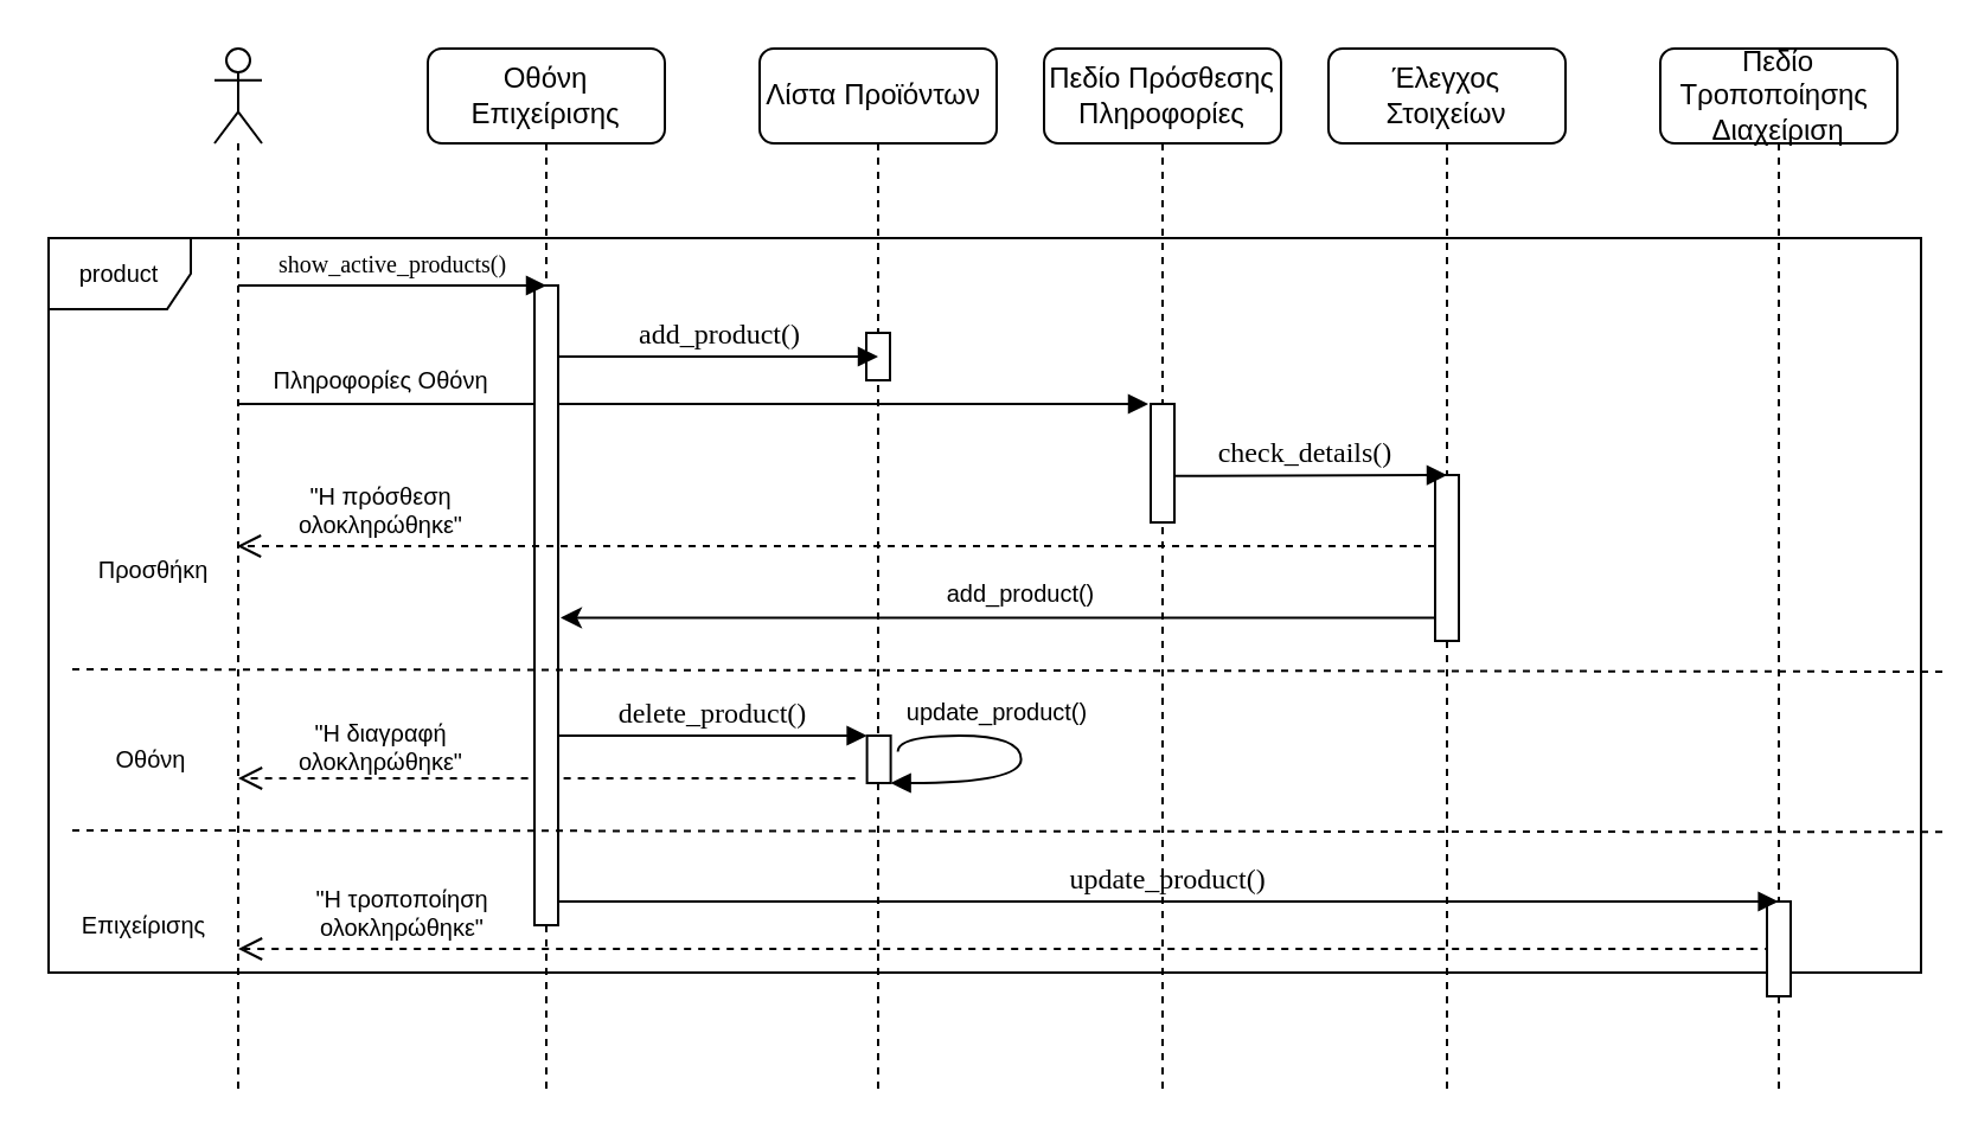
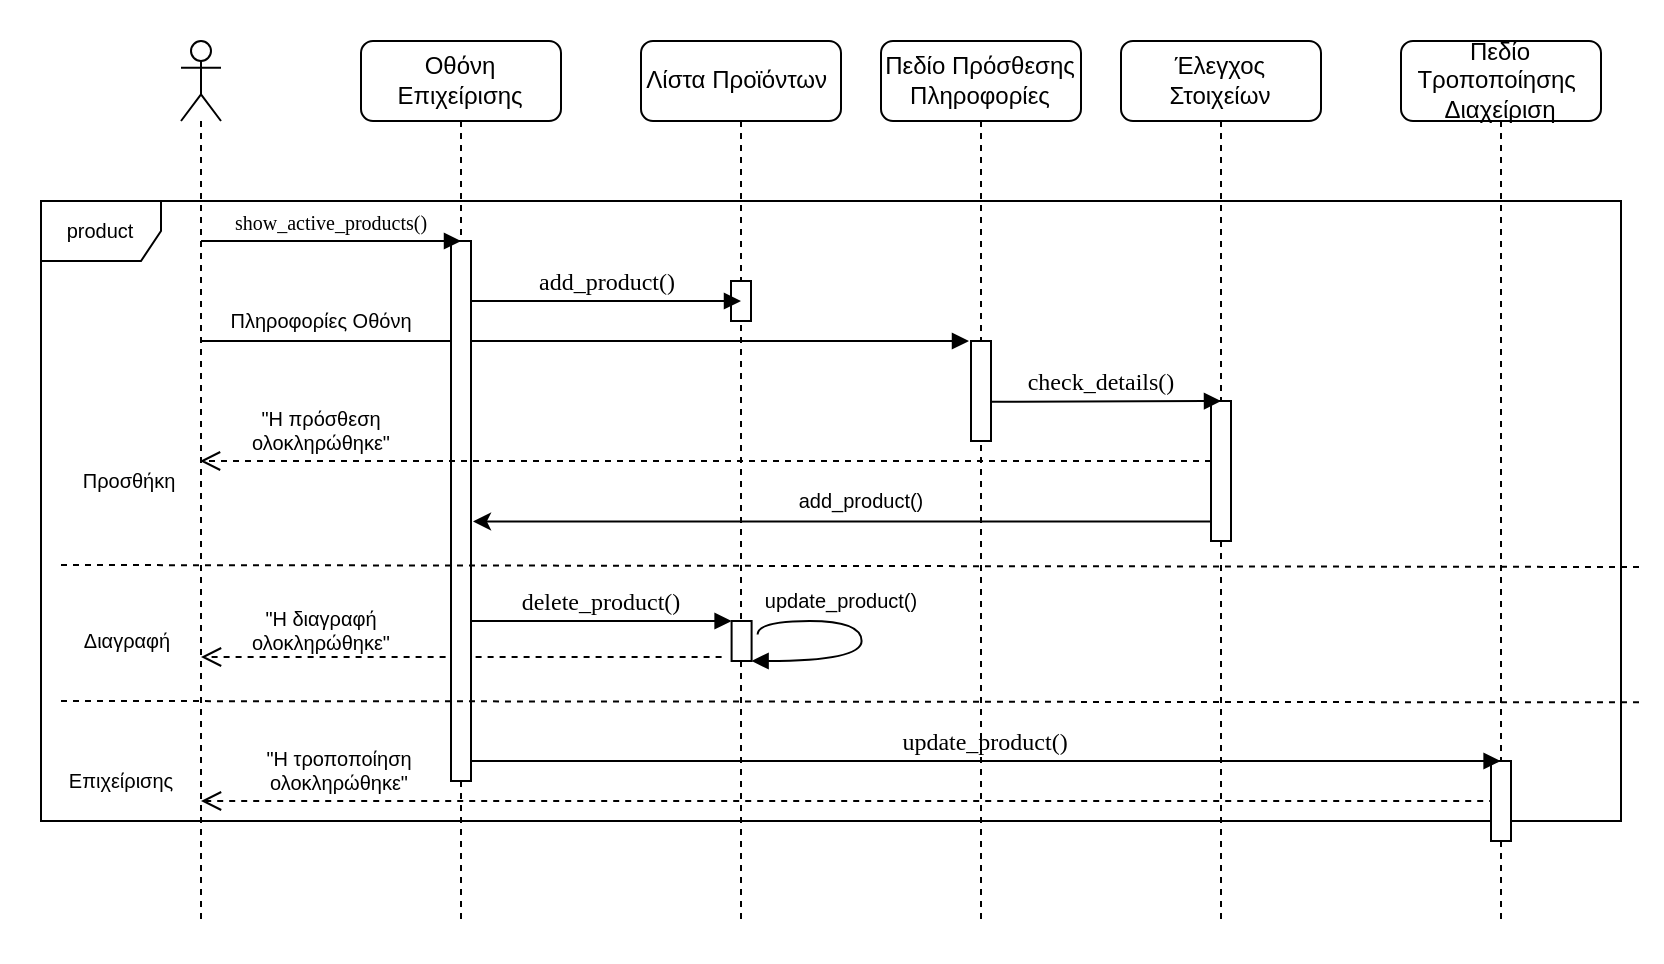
- <mxCell id="32" value="Οθόνη" style="text;html=1;align=center;verticalAlign=middle;resizable=0;points=[];autosize=1;strokeColor=none;fillColor=none;fontSize=10;" parent="1" vertex="1"><mxGeometry x="33" y="310" width="60" height="20" as="geometry" /></mxCell>
+ <mxCell id="32" value="Διαγραφή" style="text;html=1;align=center;verticalAlign=middle;resizable=0;points=[];autosize=1;strokeColor=none;fillColor=none;fontSize=10;" parent="1" vertex="1"><mxGeometry x="33" y="310" width="60" height="20" as="geometry" /></mxCell>
